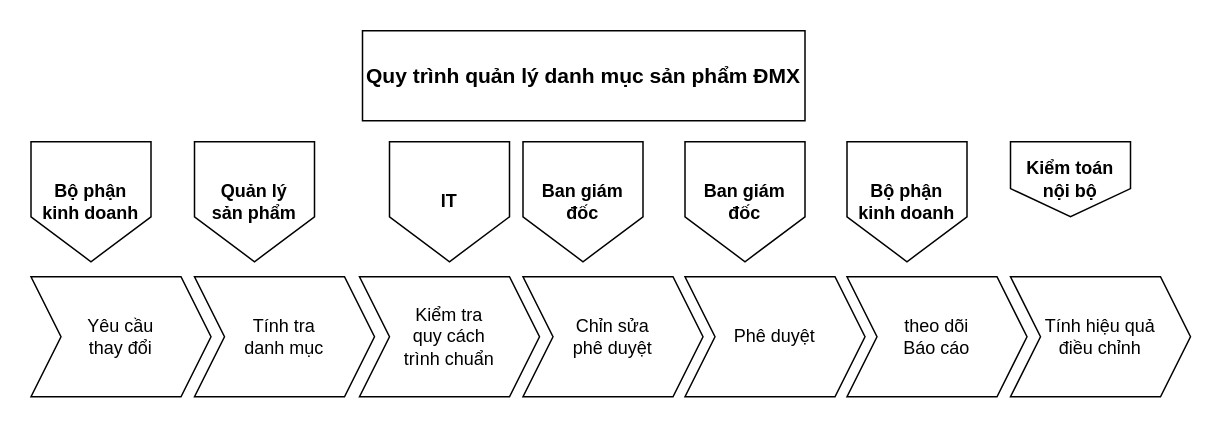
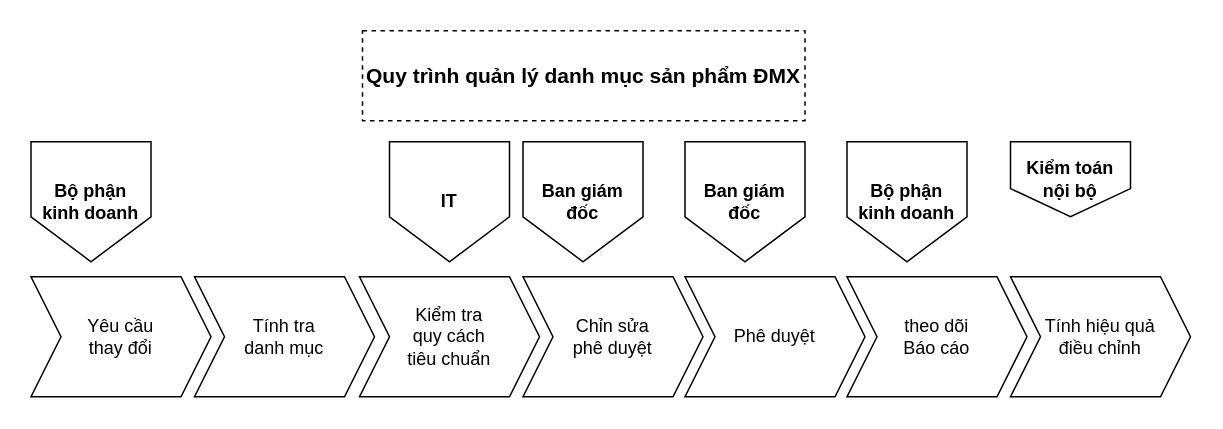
- <mxCell id="16" value="&lt;b&gt;&lt;font style=&quot;font-size: 14px;&quot;&gt;Quy trình quản lý danh mục sản phẩm ĐMX&lt;/font&gt;&lt;/b&gt;" style="rounded=0;whiteSpace=wrap;html=1;" vertex="1" parent="1"><mxGeometry x="241" y="20" width="295" height="60" as="geometry" /></mxCell>
+ <mxCell id="16" value="&lt;b&gt;&lt;font style=&quot;font-size: 14px;&quot;&gt;Quy trình quản lý danh mục sản phẩm ĐMX&lt;/font&gt;&lt;/b&gt;" style="rounded=0;whiteSpace=wrap;html=1;dashed=1;" vertex="1" parent="1"><mxGeometry x="241" y="20" width="295" height="60" as="geometry" /></mxCell>
- <mxCell id="8" value="&lt;b&gt;Quản lý&lt;/b&gt;&lt;div&gt;&lt;b&gt;sản phẩm&lt;/b&gt;&lt;/div&gt;" style="shape=offPageConnector;whiteSpace=wrap;html=1;" vertex="1" parent="1"><mxGeometry x="129" y="94" width="80" height="80" as="geometry" /></mxCell>
- <mxCell id="4" value="Kiểm tra&lt;div&gt;quy cách&lt;/div&gt;&lt;div&gt;trình chuẩn&lt;/div&gt;" style="shape=step;perimeter=stepPerimeter;whiteSpace=wrap;html=1;fixedSize=1;" vertex="1" parent="1"><mxGeometry x="239" y="184" width="120" height="80" as="geometry" /></mxCell>
+ <mxCell id="4" value="Kiểm tra&lt;div&gt;quy cách&lt;/div&gt;&lt;div&gt;tiêu chuẩn&lt;/div&gt;" style="shape=step;perimeter=stepPerimeter;whiteSpace=wrap;html=1;fixedSize=1;" vertex="1" parent="1"><mxGeometry x="239" y="184" width="120" height="80" as="geometry" /></mxCell>
